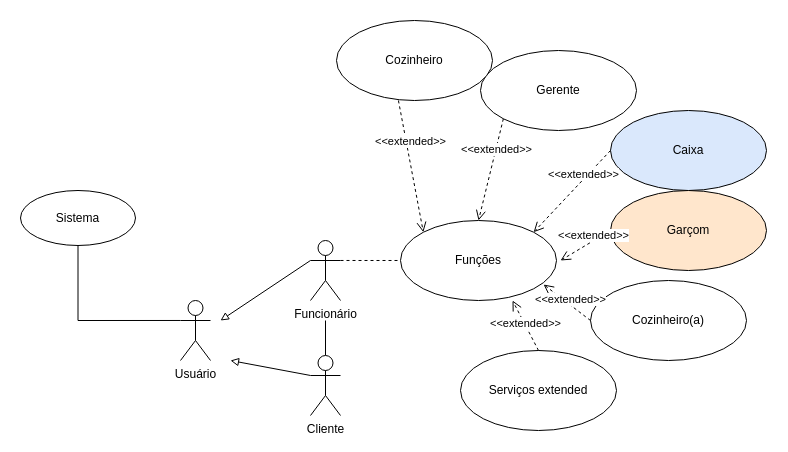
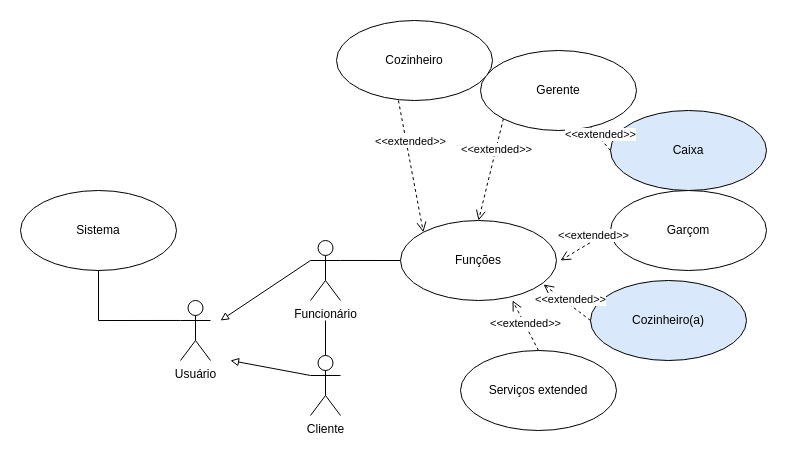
- <mxCell id="20" value="&amp;lt;&amp;lt;extended&amp;gt;&amp;gt;" style="html=1;verticalAlign=bottom;endArrow=open;dashed=1;endSize=8;exitX=0;exitY=0.5;exitDx=0;exitDy=0;entryX=1;entryY=0;entryDx=0;entryDy=0;" edge="1" parent="1" source="13" target="11"><mxGeometry x="-0.234" y="3" relative="1" as="geometry"><mxPoint x="544.846" y="190.004" as="sourcePoint" /><mxPoint x="520" y="291.72" as="targetPoint" /><mxPoint as="offset" /></mxGeometry></mxCell>
+ <mxCell id="20" value="&amp;lt;&amp;lt;extended&amp;gt;&amp;gt;" style="html=1;verticalAlign=bottom;endArrow=open;dashed=1;endSize=8;exitX=0;exitY=0.5;exitDx=0;exitDy=0;" edge="1" parent="1" source="13" target="12"><mxGeometry x="-0.234" y="3" relative="1" as="geometry"><mxPoint x="544.846" y="190.004" as="sourcePoint" /><mxPoint x="520" y="291.72" as="targetPoint" /><mxPoint as="offset" /></mxGeometry></mxCell>
- <mxCell id="2" value="Sistema" style="ellipse;whiteSpace=wrap;html=1;" parent="1" vertex="1"><mxGeometry x="20" y="190" width="115" height="55" as="geometry" /></mxCell>
+ <mxCell id="2" value="Sistema" style="ellipse;whiteSpace=wrap;html=1;" parent="1" vertex="1"><mxGeometry x="20" y="190" width="156" height="80" as="geometry" /></mxCell>
- <mxCell id="14" value="Garçom" style="ellipse;whiteSpace=wrap;html=1;fillColor=#ffe6cc;" vertex="1" parent="1"><mxGeometry x="610" y="190" width="156" height="80" as="geometry" /></mxCell>
+ <mxCell id="14" value="Garçom" style="ellipse;whiteSpace=wrap;html=1;" vertex="1" parent="1"><mxGeometry x="610" y="190" width="156" height="80" as="geometry" /></mxCell>
- <mxCell id="3" style="edgeStyle=orthogonalEdgeStyle;rounded=0;orthogonalLoop=1;jettySize=auto;html=1;exitX=1;exitY=0.333;exitDx=0;exitDy=0;exitPerimeter=0;entryX=0;entryY=0.5;entryDx=0;entryDy=0;endArrow=none;endFill=0;dashed=1;" edge="1" parent="1" source="4" target="11"><mxGeometry relative="1" as="geometry" /></mxCell>
+ <mxCell id="3" style="edgeStyle=orthogonalEdgeStyle;rounded=0;orthogonalLoop=1;jettySize=auto;html=1;exitX=1;exitY=0.333;exitDx=0;exitDy=0;exitPerimeter=0;entryX=0;entryY=0.5;entryDx=0;entryDy=0;endArrow=none;endFill=0;" edge="1" parent="1" source="4" target="11"><mxGeometry relative="1" as="geometry" /></mxCell>
- <mxCell id="16" value="Cozinheiro(a)" style="ellipse;whiteSpace=wrap;html=1;" vertex="1" parent="1"><mxGeometry x="590" y="280" width="156" height="80" as="geometry" /></mxCell>
+ <mxCell id="16" value="Cozinheiro(a)" style="ellipse;whiteSpace=wrap;html=1;fillColor=#dae8fc;" vertex="1" parent="1"><mxGeometry x="590" y="280" width="156" height="80" as="geometry" /></mxCell>
